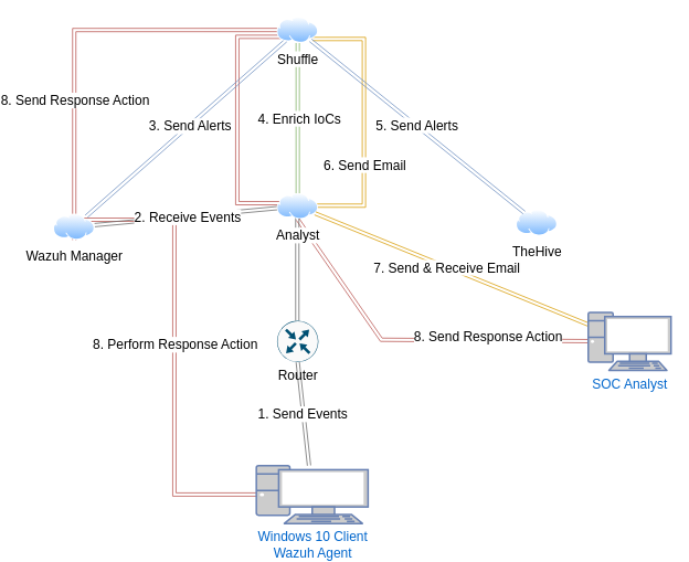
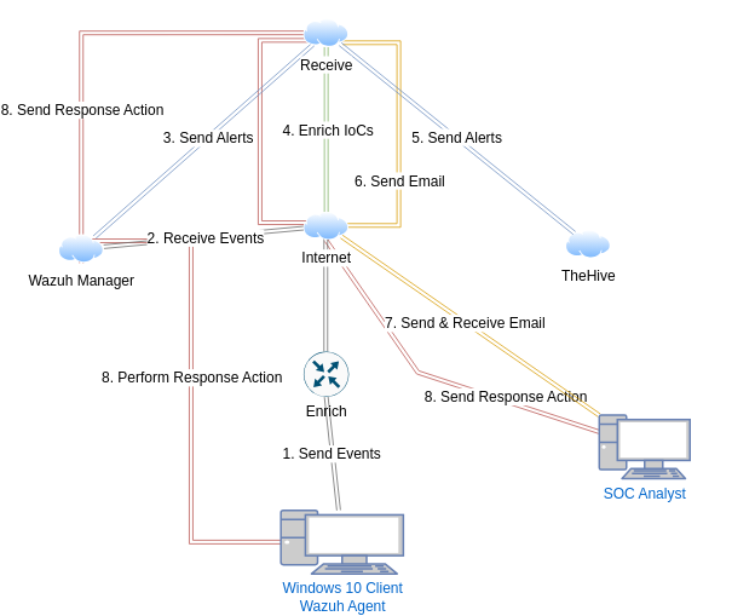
- <mxCell id="27" value="Shuffle" style="image;aspect=fixed;perimeter=ellipsePerimeter;html=1;align=center;shadow=0;dashed=0;spacingTop=3;image=img/lib/active_directory/internet_cloud.svg;fontSize=16;" vertex="1" parent="1"><mxGeometry x="290" y="20" width="50" height="31.5" as="geometry" /></mxCell>
+ <mxCell id="27" value="Receive" style="image;aspect=fixed;perimeter=ellipsePerimeter;html=1;align=center;shadow=0;dashed=0;spacingTop=3;image=img/lib/active_directory/internet_cloud.svg;fontSize=16;" vertex="1" parent="1"><mxGeometry x="290" y="20" width="50" height="31.5" as="geometry" /></mxCell>
- <mxCell id="16" value="&lt;div&gt;Analyst&lt;/div&gt;" style="image;aspect=fixed;perimeter=ellipsePerimeter;html=1;align=center;shadow=0;dashed=0;spacingTop=3;image=img/lib/active_directory/internet_cloud.svg;fontSize=16;" vertex="1" parent="1"><mxGeometry x="290" y="233" width="50" height="31.5" as="geometry" /></mxCell>
+ <mxCell id="16" value="&lt;div&gt;Internet&lt;/div&gt;" style="image;aspect=fixed;perimeter=ellipsePerimeter;html=1;align=center;shadow=0;dashed=0;spacingTop=3;image=img/lib/active_directory/internet_cloud.svg;fontSize=16;" vertex="1" parent="1"><mxGeometry x="290" y="233" width="50" height="31.5" as="geometry" /></mxCell>
- <mxCell id="30" value="SOC Analyst" style="fontColor=#0066CC;verticalAlign=top;verticalLabelPosition=bottom;labelPosition=center;align=center;html=1;outlineConnect=0;fillColor=#CCCCCC;strokeColor=#6881B3;gradientColor=none;gradientDirection=north;strokeWidth=2;shape=mxgraph.networks.pc;fontSize=16;" vertex="1" parent="1"><mxGeometry x="666" y="377" width="100" height="70" as="geometry" /></mxCell>
+ <mxCell id="30" value="SOC Analyst" style="fontColor=#0066CC;verticalAlign=top;verticalLabelPosition=bottom;labelPosition=center;align=center;html=1;outlineConnect=0;fillColor=#CCCCCC;strokeColor=#6881B3;gradientColor=none;gradientDirection=north;strokeWidth=2;shape=mxgraph.networks.pc;fontSize=16;" vertex="1" parent="1"><mxGeometry x="616" y="457" width="100" height="70" as="geometry" /></mxCell>
- <mxCell id="13" value="&lt;div&gt;Router&lt;/div&gt;" style="sketch=0;points=[[0.5,0,0],[1,0.5,0],[0.5,1,0],[0,0.5,0],[0.145,0.145,0],[0.856,0.145,0],[0.855,0.856,0],[0.145,0.855,0]];verticalLabelPosition=bottom;html=1;verticalAlign=top;aspect=fixed;align=center;pointerEvents=1;shape=mxgraph.cisco19.rect;prIcon=router;fillColor=#FAFAFA;strokeColor=#005073;fontSize=16;" vertex="1" parent="1"><mxGeometry x="290" y="387" width="50" height="50" as="geometry" /></mxCell>
+ <mxCell id="13" value="&lt;div&gt;Enrich&lt;/div&gt;" style="sketch=0;points=[[0.5,0,0],[1,0.5,0],[0.5,1,0],[0,0.5,0],[0.145,0.145,0],[0.856,0.145,0],[0.855,0.856,0],[0.145,0.855,0]];verticalLabelPosition=bottom;html=1;verticalAlign=top;aspect=fixed;align=center;pointerEvents=1;shape=mxgraph.cisco19.rect;prIcon=router;fillColor=#FAFAFA;strokeColor=#005073;fontSize=16;" vertex="1" parent="1"><mxGeometry x="290" y="387" width="50" height="50" as="geometry" /></mxCell>
